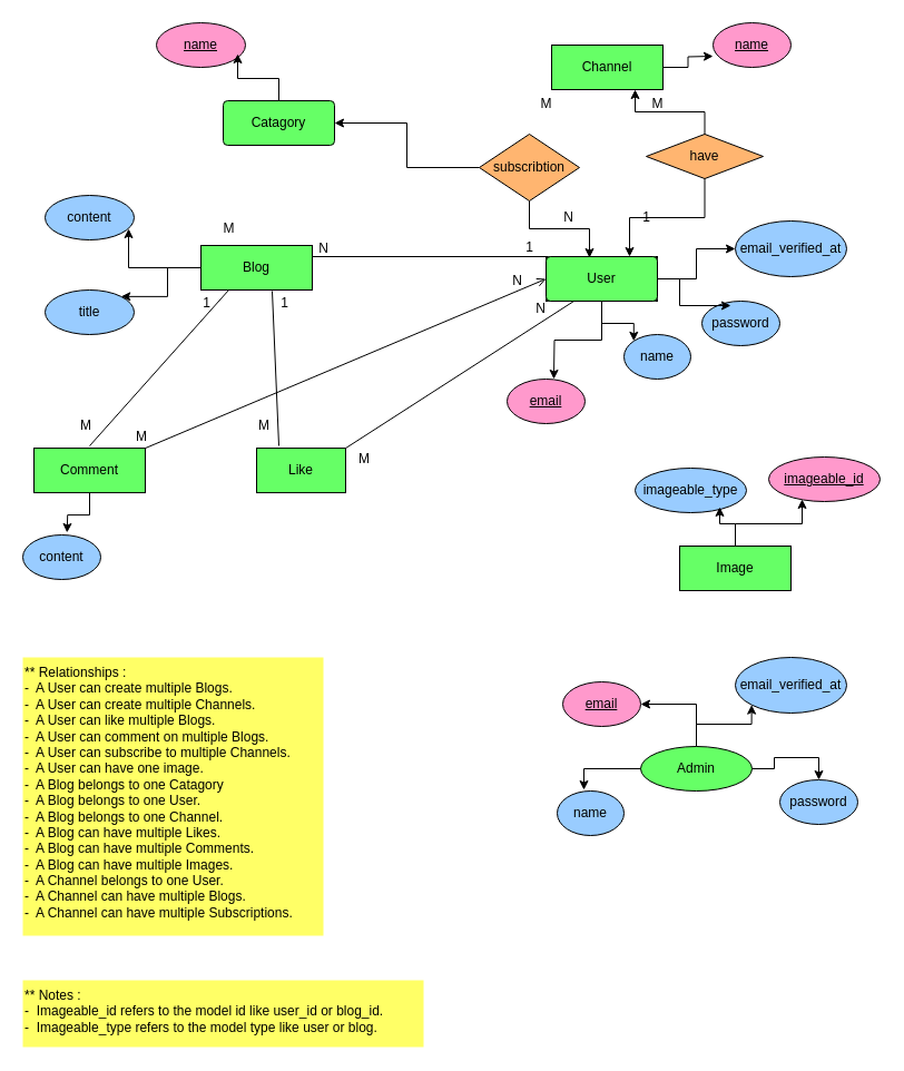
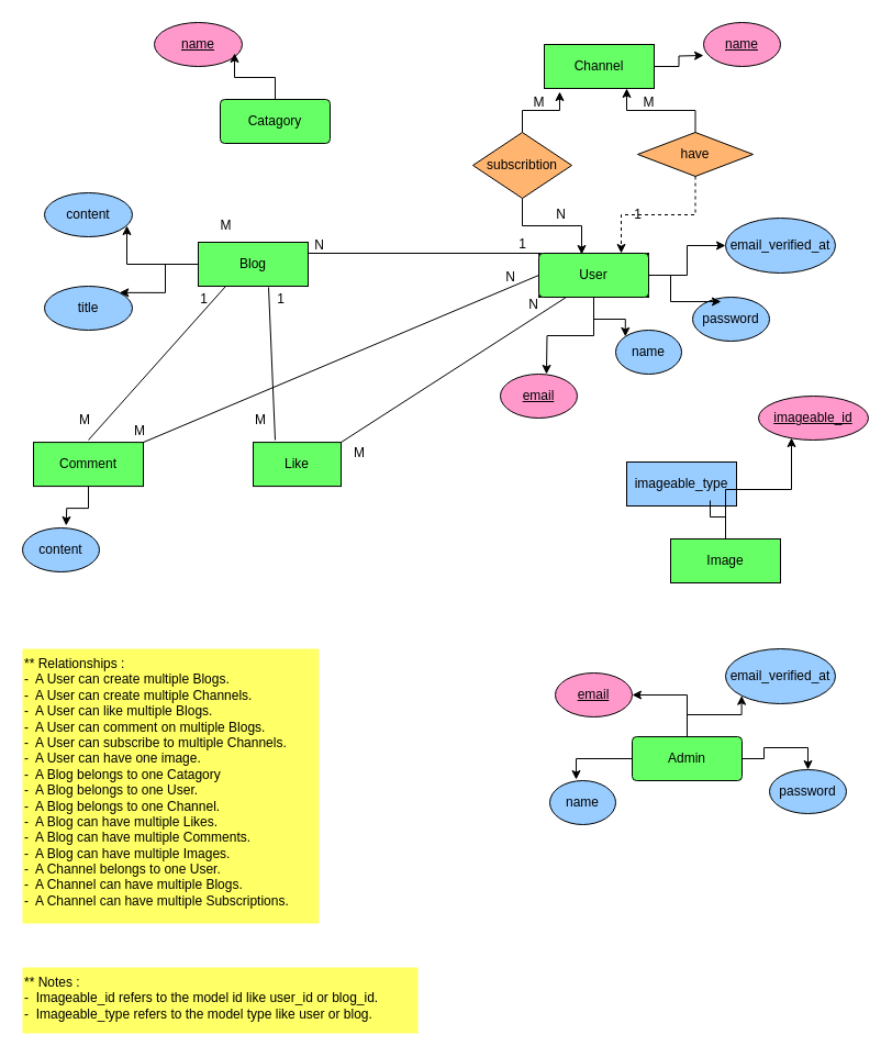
- <mxCell id="54" style="edgeStyle=orthogonalEdgeStyle;rounded=0;orthogonalLoop=1;jettySize=auto;html=1;" edge="1" parent="1" source="53" target="24"><mxGeometry relative="1" as="geometry" /></mxCell>
+ <mxCell id="54" style="edgeStyle=orthogonalEdgeStyle;rounded=0;orthogonalLoop=1;jettySize=auto;html=1;entryX=0.14;entryY=1.075;entryDx=0;entryDy=0;entryPerimeter=0;" edge="1" parent="1" source="53" target="32"><mxGeometry relative="1" as="geometry" /></mxCell>
- <mxCell id="51" style="edgeStyle=orthogonalEdgeStyle;rounded=0;orthogonalLoop=1;jettySize=auto;html=1;entryX=0.25;entryY=1;entryDx=0;entryDy=0;" edge="1" parent="1" source="52" target="23"><mxGeometry relative="1" as="geometry" /></mxCell>
+ <mxCell id="51" style="edgeStyle=orthogonalEdgeStyle;rounded=0;orthogonalLoop=1;jettySize=auto;html=1;entryX=0.25;entryY=1;entryDx=0;entryDy=0;dashed=1;" edge="1" parent="1" source="52" target="23"><mxGeometry relative="1" as="geometry" /></mxCell>
- <mxCell id="73" value="" style="endArrow=open;html=1;rounded=0;entryX=1;entryY=0.5;entryDx=0;entryDy=0;exitX=1;exitY=0;exitDx=0;exitDy=0;" edge="1" parent="1" source="29" target="23"><mxGeometry relative="1" as="geometry"><mxPoint x="250" y="310" as="sourcePoint" /><mxPoint x="410" y="310" as="targetPoint" /></mxGeometry></mxCell>
+ <mxCell id="73" value="" style="endArrow=none;html=1;rounded=0;entryX=1;entryY=0.5;entryDx=0;entryDy=0;exitX=1;exitY=0;exitDx=0;exitDy=0;" edge="1" parent="1" source="29" target="23"><mxGeometry relative="1" as="geometry"><mxPoint x="250" y="310" as="sourcePoint" /><mxPoint x="410" y="310" as="targetPoint" /></mxGeometry></mxCell>
- <mxCell id="42" value="imageable_id" style="ellipse;whiteSpace=wrap;html=1;align=center;fontStyle=4;fillColor=#FF99CC;" vertex="1" parent="1"><mxGeometry x="690" y="410" width="100" height="40" as="geometry" /></mxCell>
+ <mxCell id="42" value="imageable_id" style="ellipse;whiteSpace=wrap;html=1;align=center;fontStyle=4;fillColor=#FF99CC;" vertex="1" parent="1"><mxGeometry x="690" y="360" width="100" height="40" as="geometry" /></mxCell>
- <mxCell id="33" value="imageable_type" style="ellipse;whiteSpace=wrap;html=1;align=center;fillColor=#99CCFF;" vertex="1" parent="1"><mxGeometry x="570" y="420" width="100" height="40" as="geometry" /></mxCell>
+ <mxCell id="33" value="imageable_type" style="whiteSpace=wrap;html=1;align=center;fillColor=#99CCFF;rounded=0;" vertex="1" parent="1"><mxGeometry x="570" y="420" width="100" height="40" as="geometry" /></mxCell>
- <mxCell id="43" style="edgeStyle=orthogonalEdgeStyle;rounded=0;orthogonalLoop=1;jettySize=auto;html=1;entryX=0.76;entryY=0.875;entryDx=0;entryDy=0;entryPerimeter=0;" edge="1" parent="1" source="30" target="33"><mxGeometry relative="1" as="geometry" /></mxCell>
+ <mxCell id="43" style="edgeStyle=orthogonalEdgeStyle;rounded=0;orthogonalLoop=1;jettySize=auto;html=1;entryX=0.76;entryY=0.875;entryDx=0;entryDy=0;entryPerimeter=0;endArrow=none;" edge="1" parent="1" source="30" target="33"><mxGeometry relative="1" as="geometry" /></mxCell>
- <mxCell id="79" value="Admin" style="ellipse;arcSize=10;whiteSpace=wrap;html=1;align=center;direction=west;fillColor=#66FF66;" vertex="1" parent="1"><mxGeometry x="575" y="670" width="100" height="40" as="geometry" /></mxCell>
+ <mxCell id="79" value="Admin" style="rounded=1;arcSize=10;whiteSpace=wrap;html=1;align=center;direction=west;fillColor=#66FF66;" vertex="1" parent="1"><mxGeometry x="575" y="670" width="100" height="40" as="geometry" /></mxCell>
